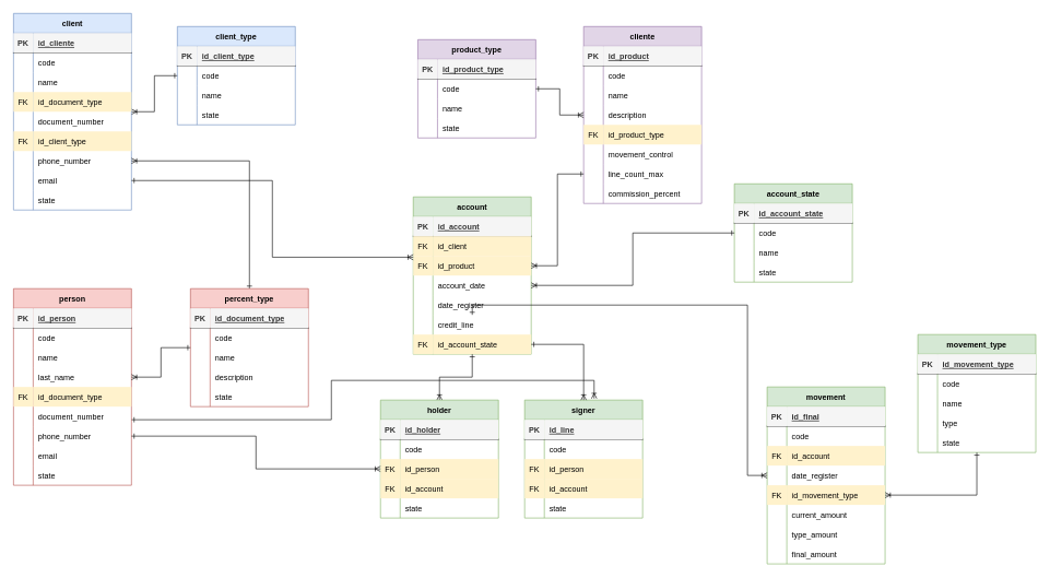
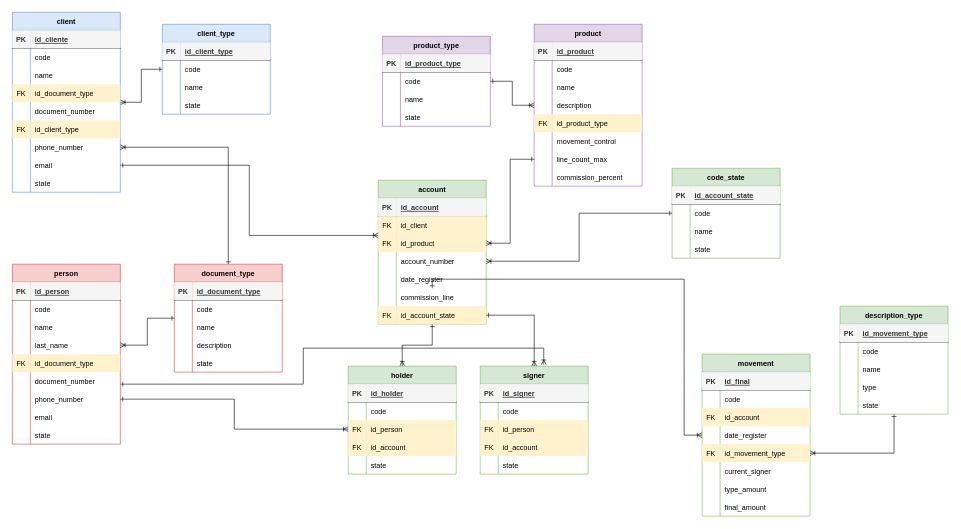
- <mxCell id="32" value="cliente" style="shape=table;startSize=30;container=1;collapsible=1;childLayout=tableLayout;fixedRows=1;rowLines=0;fontStyle=1;align=center;resizeLast=1;fillColor=#e1d5e7;strokeColor=#9673a6;" parent="1" vertex="1"><mxGeometry x="890" y="40" width="180" height="270" as="geometry" /></mxCell>
+ <mxCell id="32" value="product" style="shape=table;startSize=30;container=1;collapsible=1;childLayout=tableLayout;fixedRows=1;rowLines=0;fontStyle=1;align=center;resizeLast=1;fillColor=#e1d5e7;strokeColor=#9673a6;" parent="1" vertex="1"><mxGeometry x="890" y="40" width="180" height="270" as="geometry" /></mxCell>
- <mxCell id="138" value="account_state" style="shape=table;startSize=30;container=1;collapsible=1;childLayout=tableLayout;fixedRows=1;rowLines=0;fontStyle=1;align=center;resizeLast=1;fillColor=#d5e8d4;strokeColor=#82b366;" parent="1" vertex="1"><mxGeometry x="1120" y="280" width="180" height="150" as="geometry" /></mxCell>
+ <mxCell id="138" value="code_state" style="shape=table;startSize=30;container=1;collapsible=1;childLayout=tableLayout;fixedRows=1;rowLines=0;fontStyle=1;align=center;resizeLast=1;fillColor=#d5e8d4;strokeColor=#82b366;" parent="1" vertex="1"><mxGeometry x="1120" y="280" width="180" height="150" as="geometry" /></mxCell>
- <mxCell id="97" value="account_date" style="shape=partialRectangle;connectable=0;fillColor=none;top=0;left=0;bottom=0;right=0;align=left;spacingLeft=6;overflow=hidden;" parent="95" vertex="1"><mxGeometry x="30" width="150" height="30" as="geometry"><mxRectangle width="150" height="30" as="alternateBounds" /></mxGeometry></mxCell>
+ <mxCell id="97" value="account_number" style="shape=partialRectangle;connectable=0;fillColor=none;top=0;left=0;bottom=0;right=0;align=left;spacingLeft=6;overflow=hidden;" parent="95" vertex="1"><mxGeometry x="30" width="150" height="30" as="geometry"><mxRectangle width="150" height="30" as="alternateBounds" /></mxGeometry></mxCell>
- <mxCell id="186" value="percent_type" style="shape=table;startSize=30;container=1;collapsible=1;childLayout=tableLayout;fixedRows=1;rowLines=0;fontStyle=1;align=center;resizeLast=1;fillColor=#f8cecc;strokeColor=#b85450;" parent="1" vertex="1"><mxGeometry x="290" y="440" width="180" height="180" as="geometry" /></mxCell>
+ <mxCell id="186" value="document_type" style="shape=table;startSize=30;container=1;collapsible=1;childLayout=tableLayout;fixedRows=1;rowLines=0;fontStyle=1;align=center;resizeLast=1;fillColor=#f8cecc;strokeColor=#b85450;" parent="1" vertex="1"><mxGeometry x="290" y="440" width="180" height="180" as="geometry" /></mxCell>
- <mxCell id="103" value="credit_line" style="shape=partialRectangle;connectable=0;fillColor=none;top=0;left=0;bottom=0;right=0;align=left;spacingLeft=6;overflow=hidden;" parent="101" vertex="1"><mxGeometry x="30" width="150" height="30" as="geometry"><mxRectangle width="150" height="30" as="alternateBounds" /></mxGeometry></mxCell>
+ <mxCell id="103" value="commission_line" style="shape=partialRectangle;connectable=0;fillColor=none;top=0;left=0;bottom=0;right=0;align=left;spacingLeft=6;overflow=hidden;" parent="101" vertex="1"><mxGeometry x="30" width="150" height="30" as="geometry"><mxRectangle width="150" height="30" as="alternateBounds" /></mxGeometry></mxCell>
- <mxCell id="228" value="movement_type" style="shape=table;startSize=30;container=1;collapsible=1;childLayout=tableLayout;fixedRows=1;rowLines=0;fontStyle=1;align=center;resizeLast=1;fillColor=#d5e8d4;strokeColor=#82b366;" parent="1" vertex="1"><mxGeometry x="1400" y="510" width="180" height="180" as="geometry" /></mxCell>
+ <mxCell id="228" value="description_type" style="shape=table;startSize=30;container=1;collapsible=1;childLayout=tableLayout;fixedRows=1;rowLines=0;fontStyle=1;align=center;resizeLast=1;fillColor=#d5e8d4;strokeColor=#82b366;" parent="1" vertex="1"><mxGeometry x="1400" y="510" width="180" height="180" as="geometry" /></mxCell>
- <mxCell id="173" value="id_line" style="shape=partialRectangle;connectable=0;fillColor=#f5f5f5;top=0;left=0;bottom=0;right=0;align=left;spacingLeft=6;fontStyle=5;overflow=hidden;fontColor=#333333;strokeColor=#666666;" parent="171" vertex="1"><mxGeometry x="30" width="150" height="30" as="geometry"><mxRectangle width="150" height="30" as="alternateBounds" /></mxGeometry></mxCell>
+ <mxCell id="173" value="id_signer" style="shape=partialRectangle;connectable=0;fillColor=#f5f5f5;top=0;left=0;bottom=0;right=0;align=left;spacingLeft=6;fontStyle=5;overflow=hidden;fontColor=#333333;strokeColor=#666666;" parent="171" vertex="1"><mxGeometry x="30" width="150" height="30" as="geometry"><mxRectangle width="150" height="30" as="alternateBounds" /></mxGeometry></mxCell>
- <mxCell id="221" value="current_amount" style="shape=partialRectangle;connectable=0;fillColor=none;top=0;left=0;bottom=0;right=0;align=left;spacingLeft=6;overflow=hidden;" parent="219" vertex="1"><mxGeometry x="30" width="150" height="30" as="geometry"><mxRectangle width="150" height="30" as="alternateBounds" /></mxGeometry></mxCell>
+ <mxCell id="221" value="current_signer" style="shape=partialRectangle;connectable=0;fillColor=none;top=0;left=0;bottom=0;right=0;align=left;spacingLeft=6;overflow=hidden;" parent="219" vertex="1"><mxGeometry x="30" width="150" height="30" as="geometry"><mxRectangle width="150" height="30" as="alternateBounds" /></mxGeometry></mxCell>
